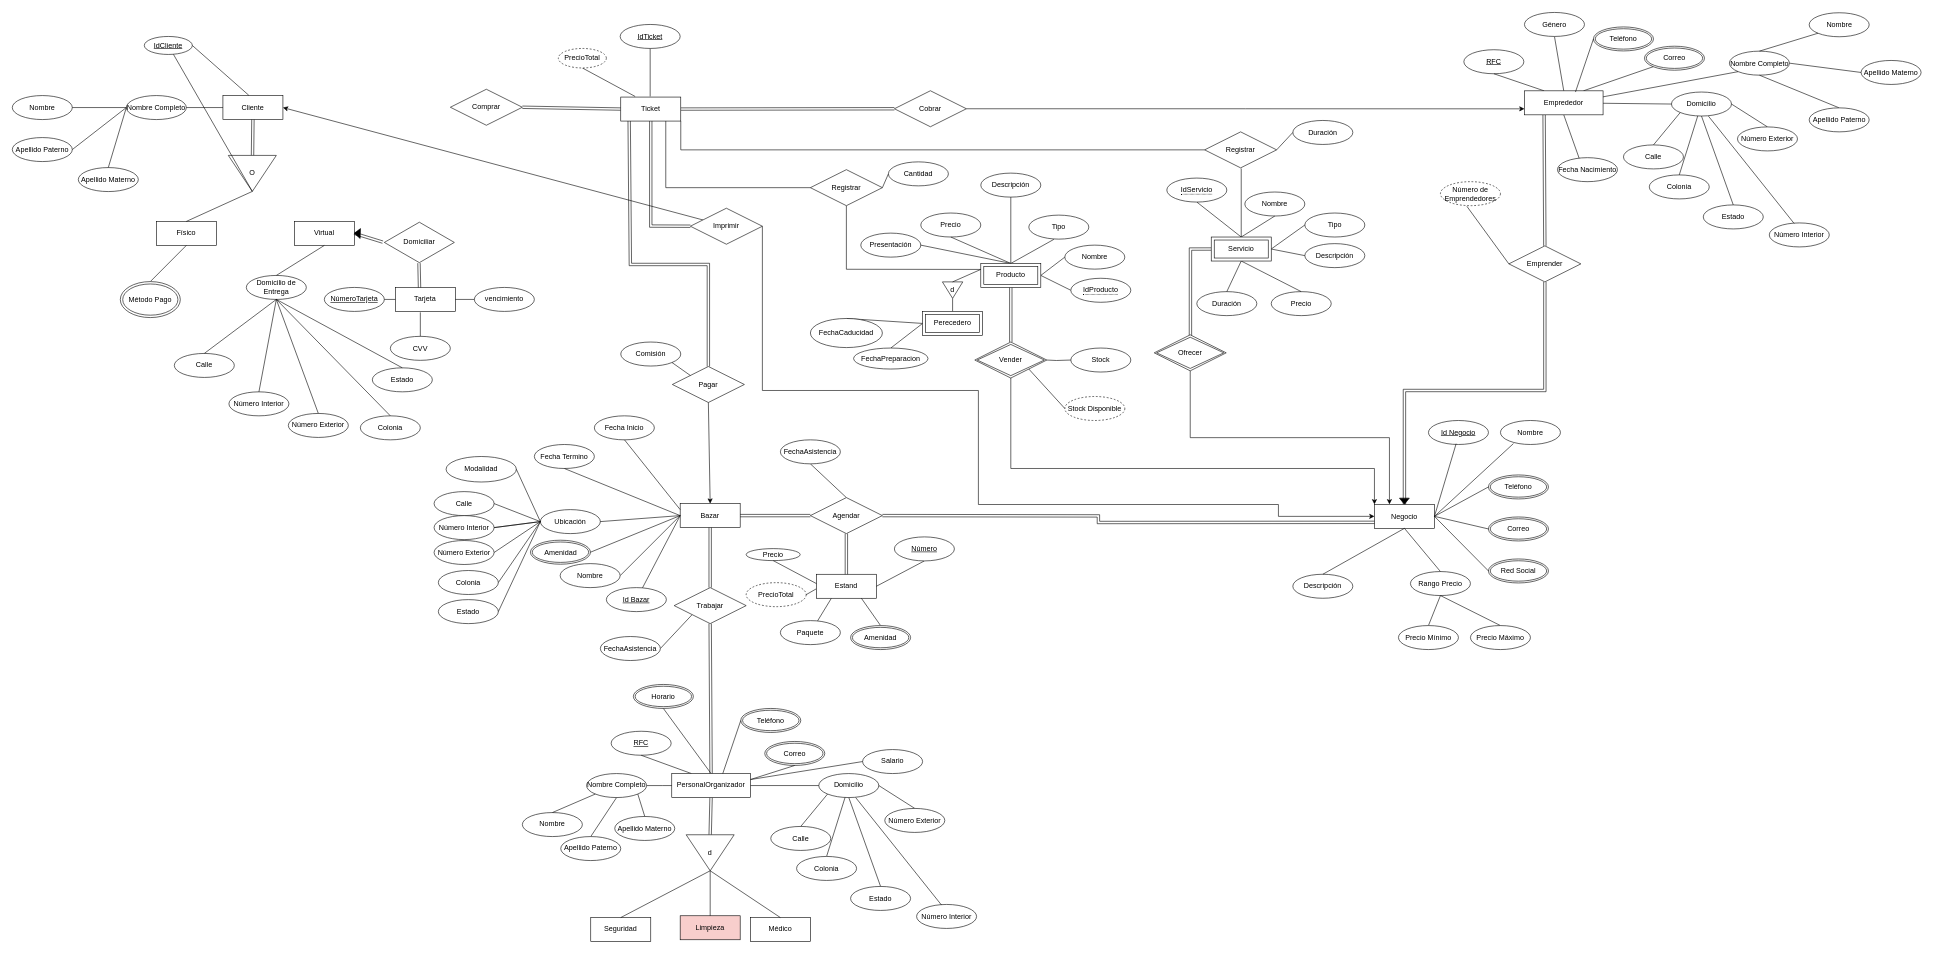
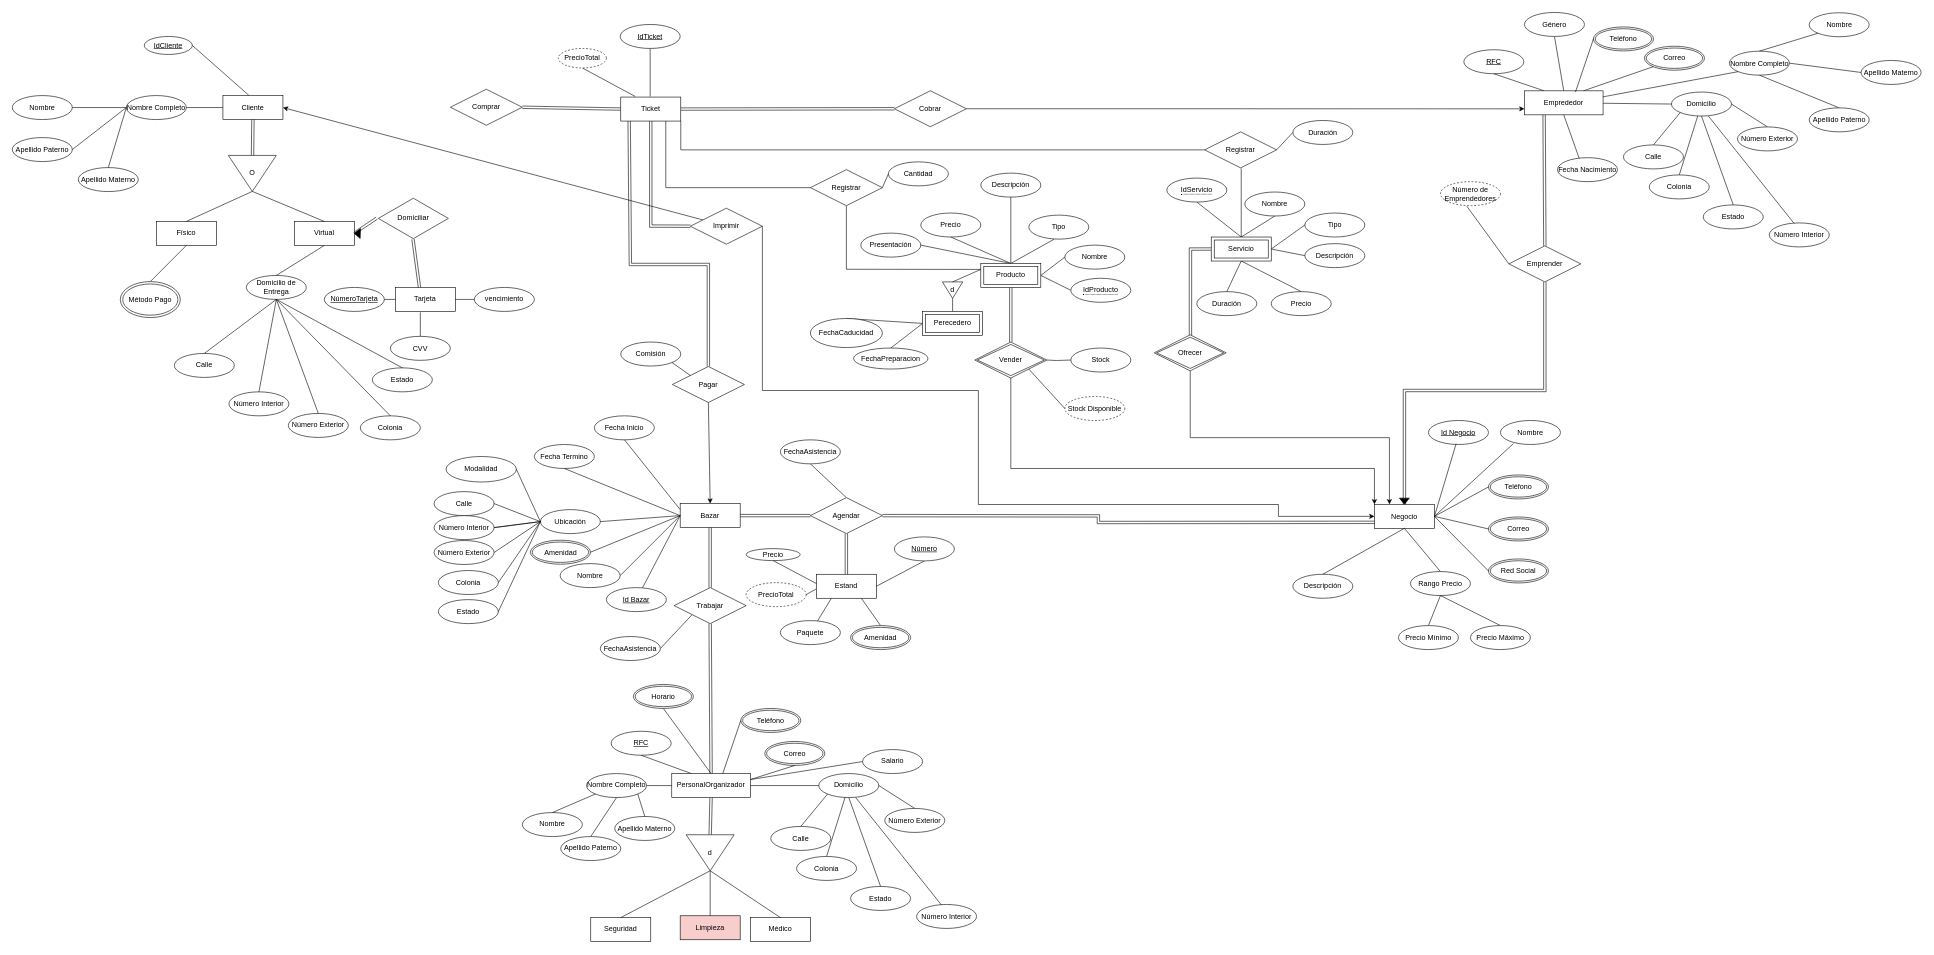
- <mxCell id="28" value="" style="endArrow=none;html=1;rounded=0;exitX=1;exitY=0.5;exitDx=0;exitDy=0;" edge="1" parent="1" source="25" target="32"><mxGeometry relative="1" as="geometry"><mxPoint x="610" y="268.25" as="sourcePoint" /><mxPoint x="710" y="318.25" as="targetPoint" /></mxGeometry></mxCell>
+ <mxCell id="28" value="" style="endArrow=none;html=1;rounded=0;entryX=0.5;entryY=0;entryDx=0;entryDy=0;exitX=1;exitY=0.5;exitDx=0;exitDy=0;" edge="1" parent="1" source="25" target="4"><mxGeometry relative="1" as="geometry"><mxPoint x="610" y="268.25" as="sourcePoint" /><mxPoint x="710" y="318.25" as="targetPoint" /></mxGeometry></mxCell>
- <mxCell id="35" value="Domiciliar" style="html=1;whiteSpace=wrap;aspect=fixed;shape=isoRectangle;" vertex="1" parent="1"><mxGeometry x="640" y="368.25" width="116.67" height="70" as="geometry" /></mxCell>
+ <mxCell id="35" value="Domiciliar" style="html=1;whiteSpace=wrap;aspect=fixed;shape=isoRectangle;" vertex="1" parent="1"><mxGeometry x="630" y="328.25" width="116.67" height="70" as="geometry" /></mxCell>
